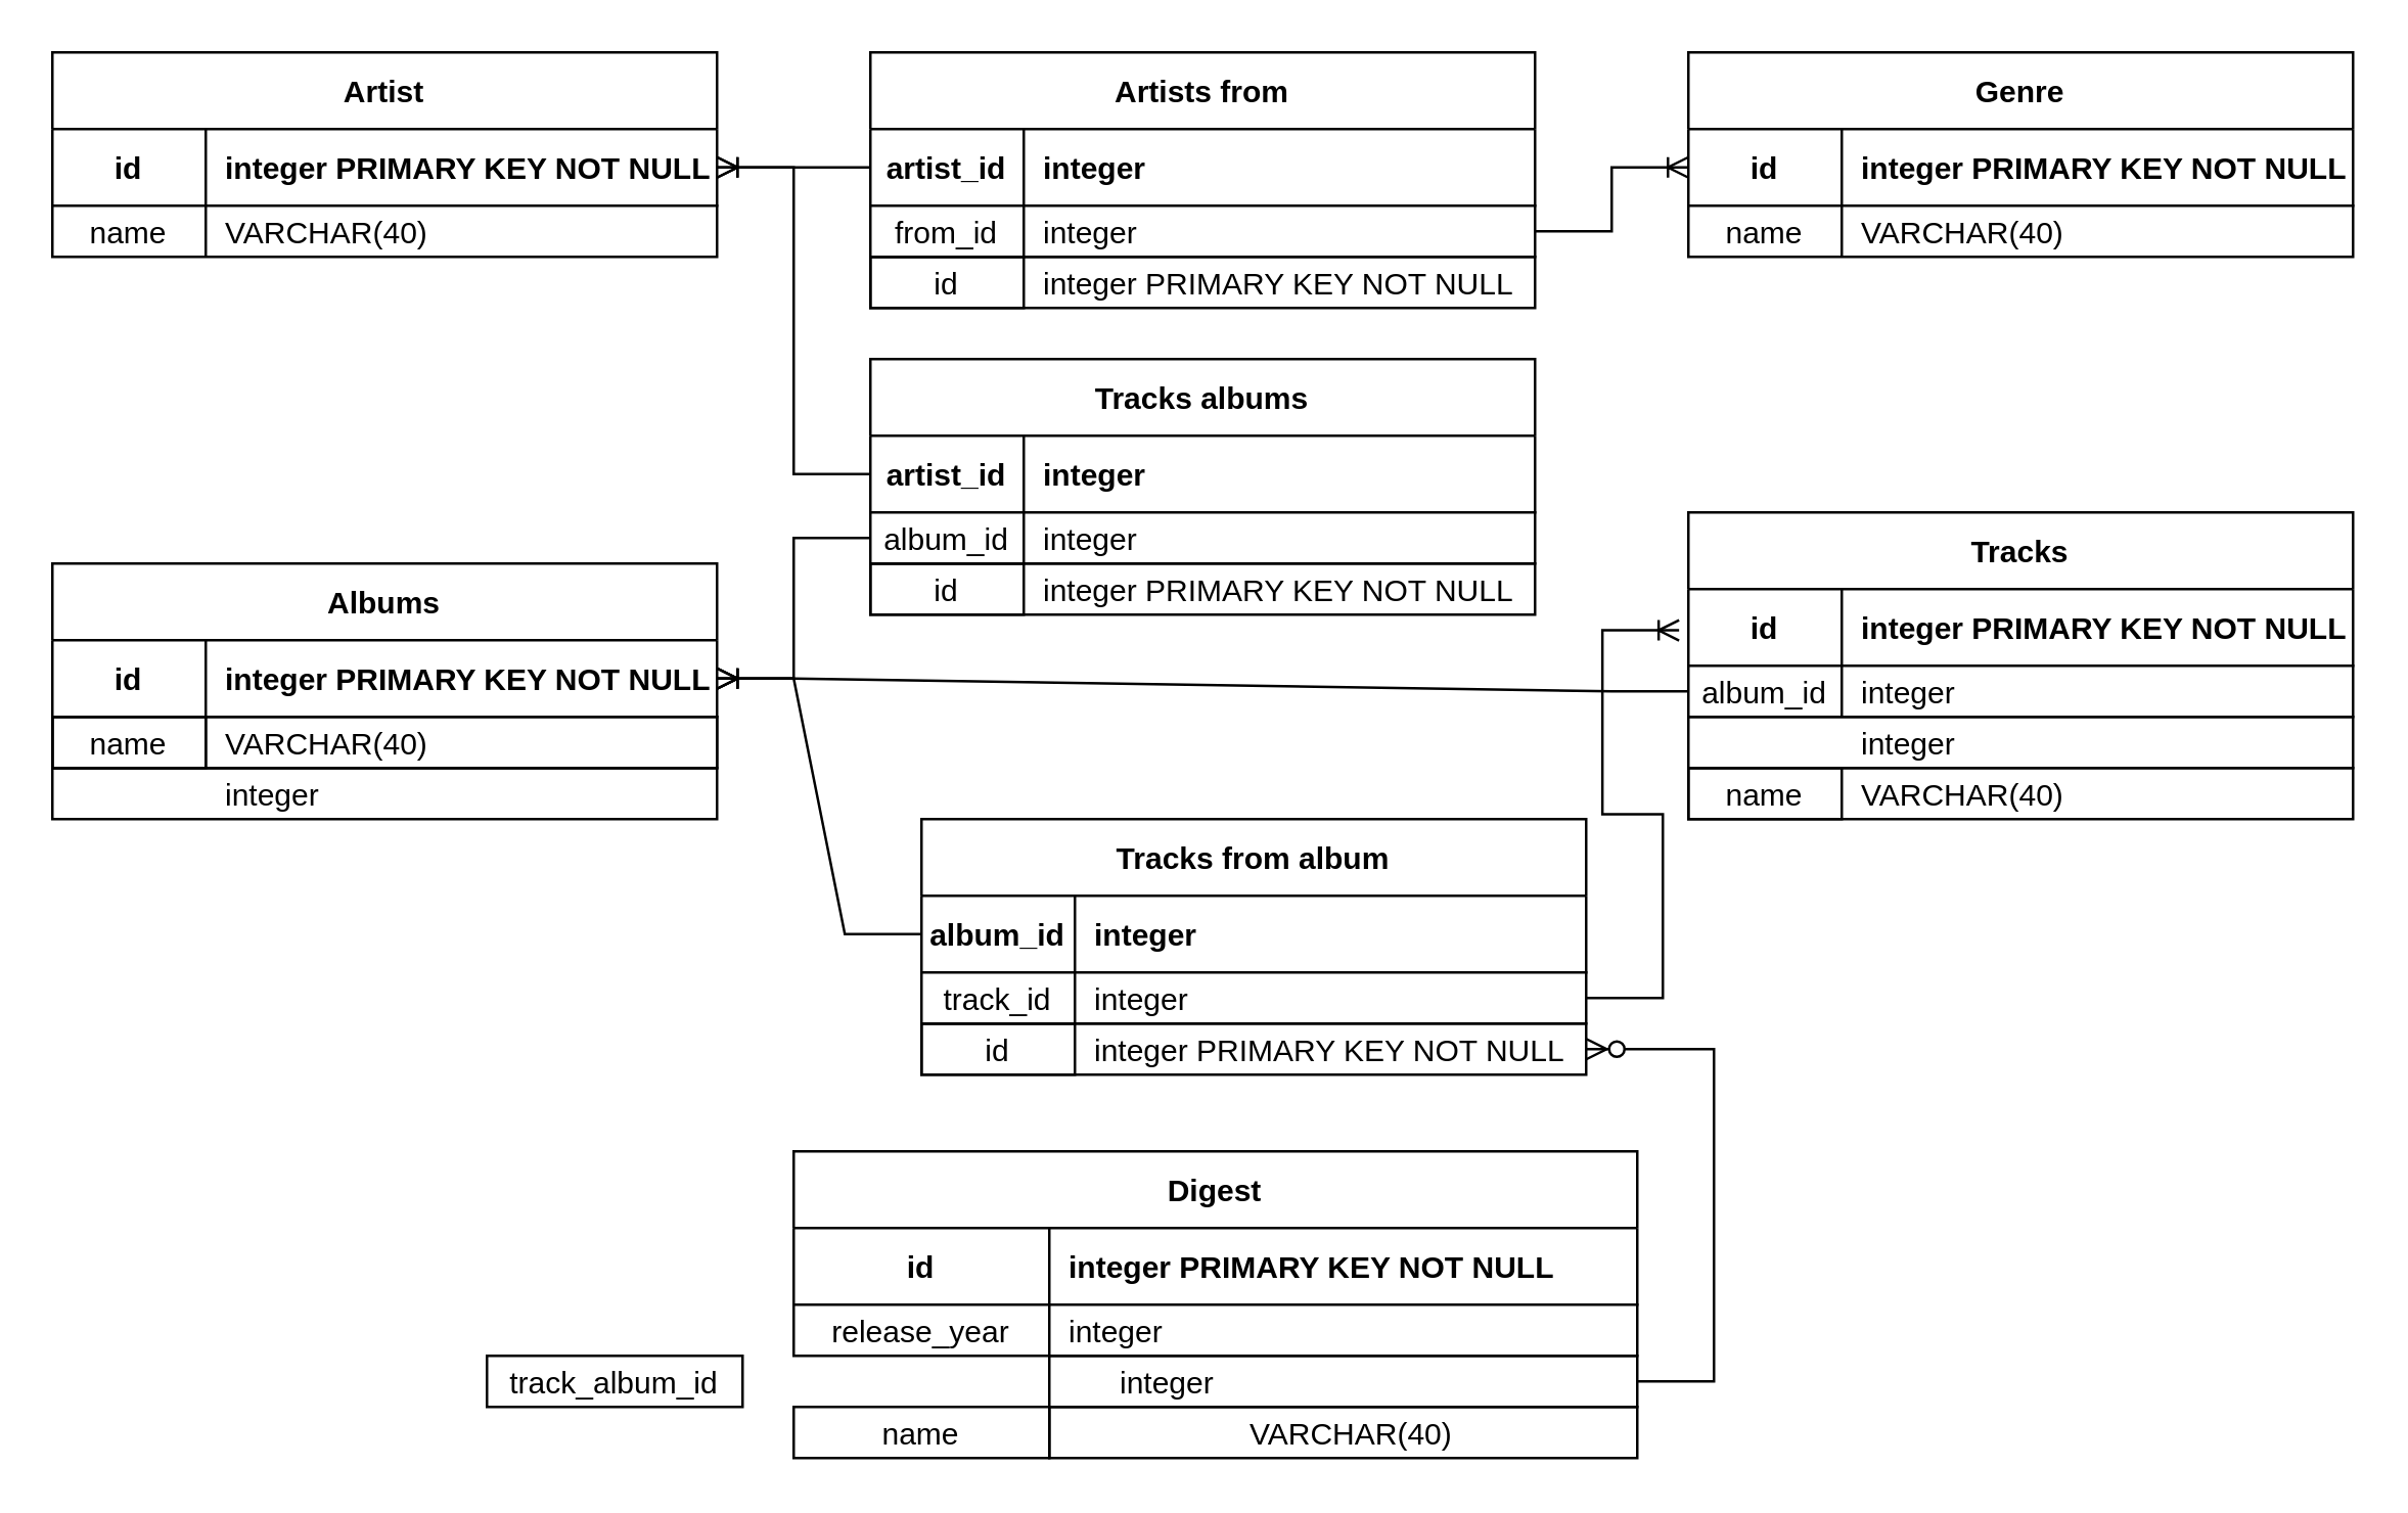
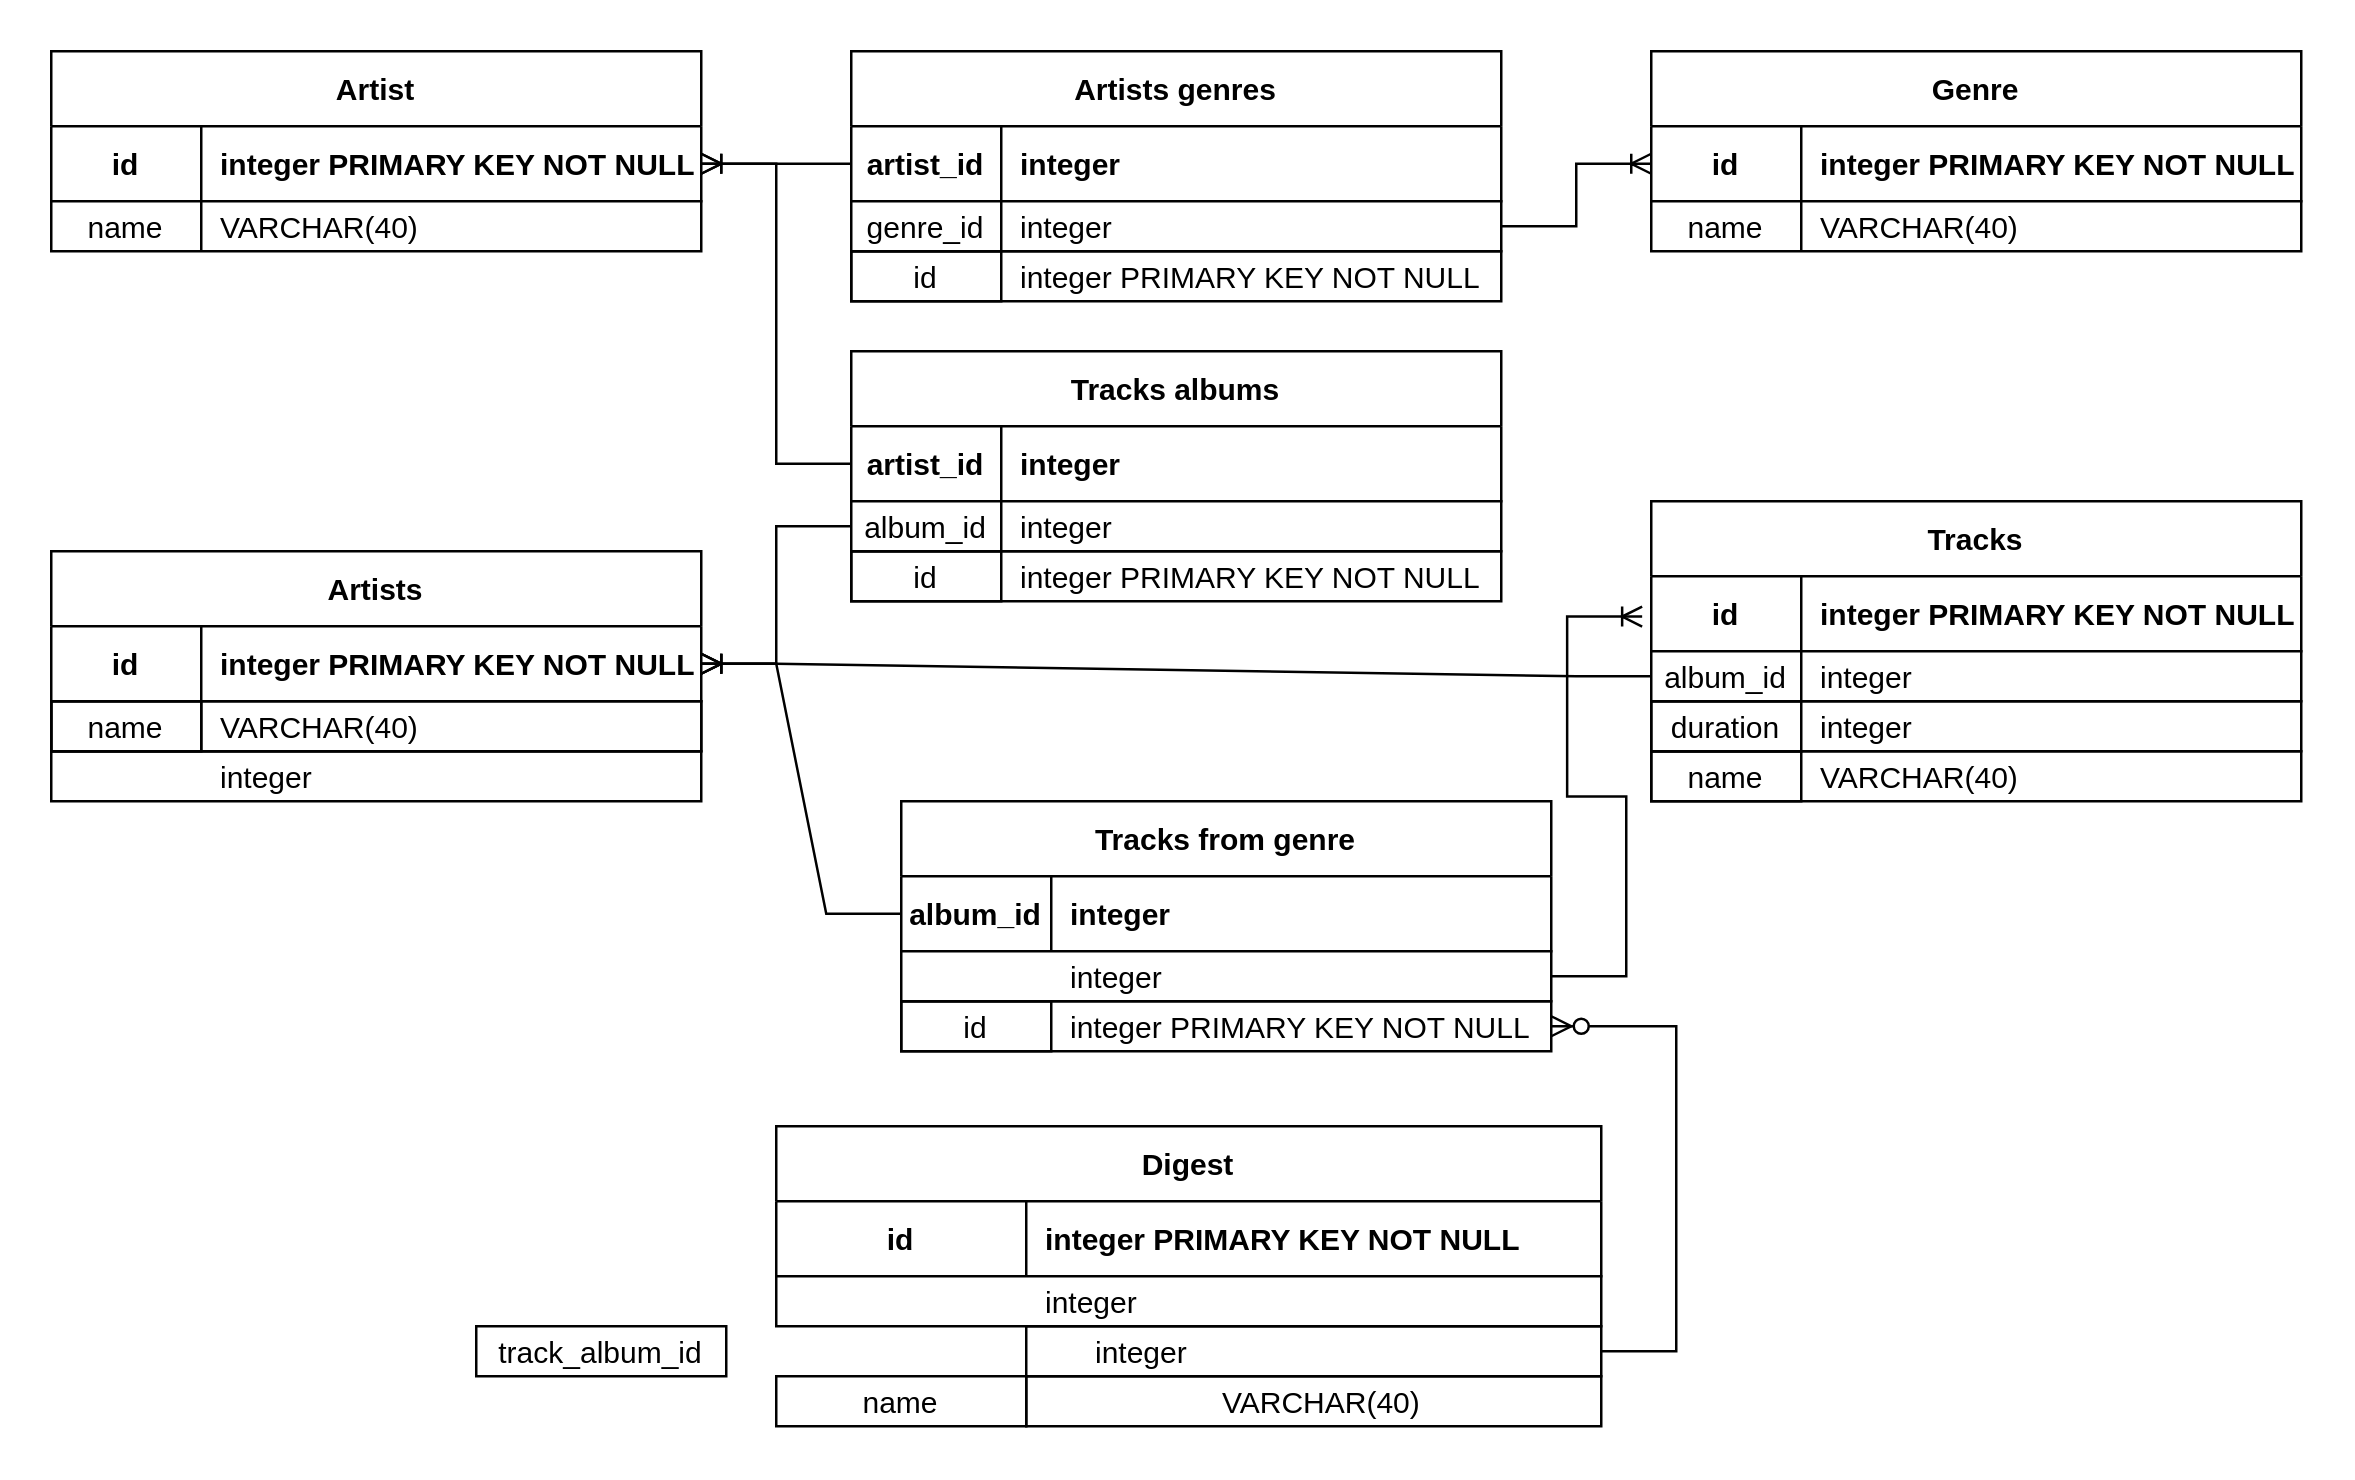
- <mxCell id="2" value="Artists from" style="shape=table;startSize=30;container=1;collapsible=1;childLayout=tableLayout;fixedRows=1;rowLines=0;fontStyle=1;align=center;resizeLast=1;" parent="1" vertex="1"><mxGeometry x="340" y="20" width="260" height="80" as="geometry"><mxRectangle x="150" y="120" width="120" height="30" as="alternateBounds" /></mxGeometry></mxCell>
+ <mxCell id="2" value="Artists genres" style="shape=table;startSize=30;container=1;collapsible=1;childLayout=tableLayout;fixedRows=1;rowLines=0;fontStyle=1;align=center;resizeLast=1;" parent="1" vertex="1"><mxGeometry x="340" y="20" width="260" height="80" as="geometry"><mxRectangle x="150" y="120" width="120" height="30" as="alternateBounds" /></mxGeometry></mxCell>
- <mxCell id="7" value="from_id" style="shape=partialRectangle;overflow=hidden;connectable=0;fillColor=none;top=0;left=0;bottom=0;right=0;" parent="6" vertex="1"><mxGeometry width="60" height="20" as="geometry"><mxRectangle width="60" height="20" as="alternateBounds" /></mxGeometry></mxCell>
+ <mxCell id="7" value="genre_id" style="shape=partialRectangle;overflow=hidden;connectable=0;fillColor=none;top=0;left=0;bottom=0;right=0;" parent="6" vertex="1"><mxGeometry width="60" height="20" as="geometry"><mxRectangle width="60" height="20" as="alternateBounds" /></mxGeometry></mxCell>
- <mxCell id="67" value="Albums" style="shape=table;startSize=30;container=1;collapsible=1;childLayout=tableLayout;fixedRows=1;rowLines=0;fontStyle=1;align=center;resizeLast=1;" parent="1" vertex="1"><mxGeometry x="20" y="220" width="260" height="80" as="geometry"><mxRectangle x="150" y="120" width="120" height="30" as="alternateBounds" /></mxGeometry></mxCell>
+ <mxCell id="67" value="Artists" style="shape=table;startSize=30;container=1;collapsible=1;childLayout=tableLayout;fixedRows=1;rowLines=0;fontStyle=1;align=center;resizeLast=1;" parent="1" vertex="1"><mxGeometry x="20" y="220" width="260" height="80" as="geometry"><mxRectangle x="150" y="120" width="120" height="30" as="alternateBounds" /></mxGeometry></mxCell>
+ <mxCell id="50" value="duration" style="shape=partialRectangle;overflow=hidden;connectable=0;fillColor=none;top=1;left=1;bottom=1;right=1;" parent="1" vertex="1"><mxGeometry x="660" y="280" width="60" height="20" as="geometry"><mxRectangle width="60" height="20" as="alternateBounds" /></mxGeometry></mxCell>
- <mxCell id="76" value="Tracks from album" style="shape=table;startSize=30;container=1;collapsible=1;childLayout=tableLayout;fixedRows=1;rowLines=0;fontStyle=1;align=center;resizeLast=1;" parent="1" vertex="1"><mxGeometry x="360" y="320" width="260" height="80" as="geometry"><mxRectangle x="150" y="120" width="120" height="30" as="alternateBounds" /></mxGeometry></mxCell>
+ <mxCell id="76" value="Tracks from genre" style="shape=table;startSize=30;container=1;collapsible=1;childLayout=tableLayout;fixedRows=1;rowLines=0;fontStyle=1;align=center;resizeLast=1;" parent="1" vertex="1"><mxGeometry x="360" y="320" width="260" height="80" as="geometry"><mxRectangle x="150" y="120" width="120" height="30" as="alternateBounds" /></mxGeometry></mxCell>
- <mxCell id="81" value="track_id" style="shape=partialRectangle;overflow=hidden;connectable=0;fillColor=none;top=0;left=0;bottom=0;right=0;" parent="80" vertex="1"><mxGeometry width="60" height="20" as="geometry"><mxRectangle width="60" height="20" as="alternateBounds" /></mxGeometry></mxCell>
- <mxCell id="60" value="release_year" style="shape=partialRectangle;overflow=hidden;connectable=0;fillColor=none;top=0;left=0;bottom=0;right=0;" parent="59" vertex="1"><mxGeometry width="100" height="20" as="geometry"><mxRectangle width="100" height="20" as="alternateBounds" /></mxGeometry></mxCell>
